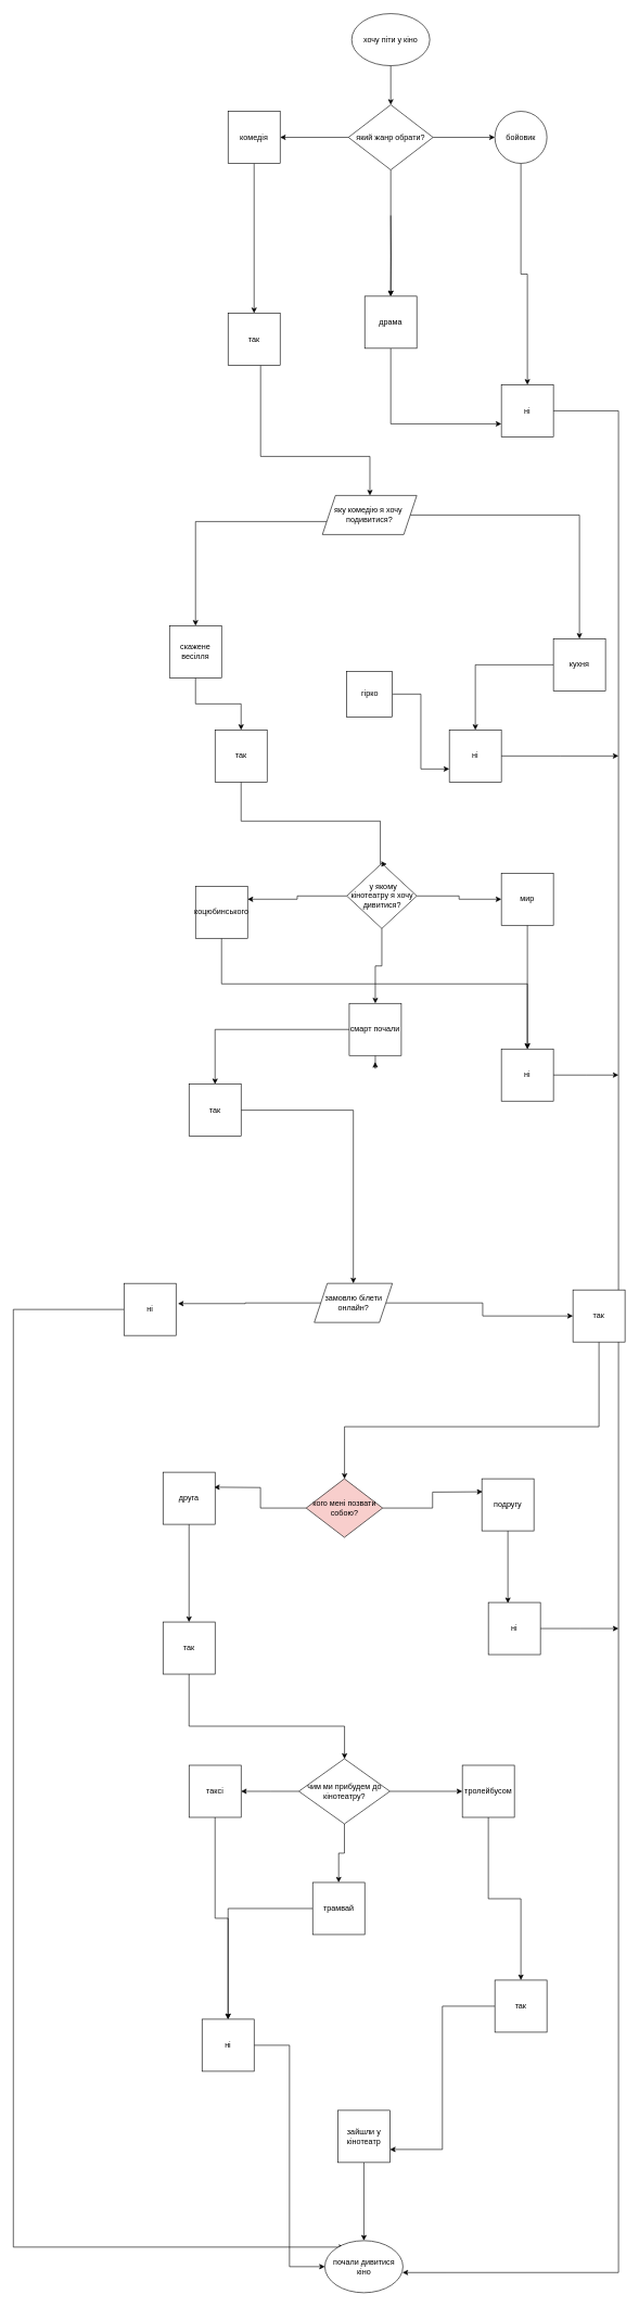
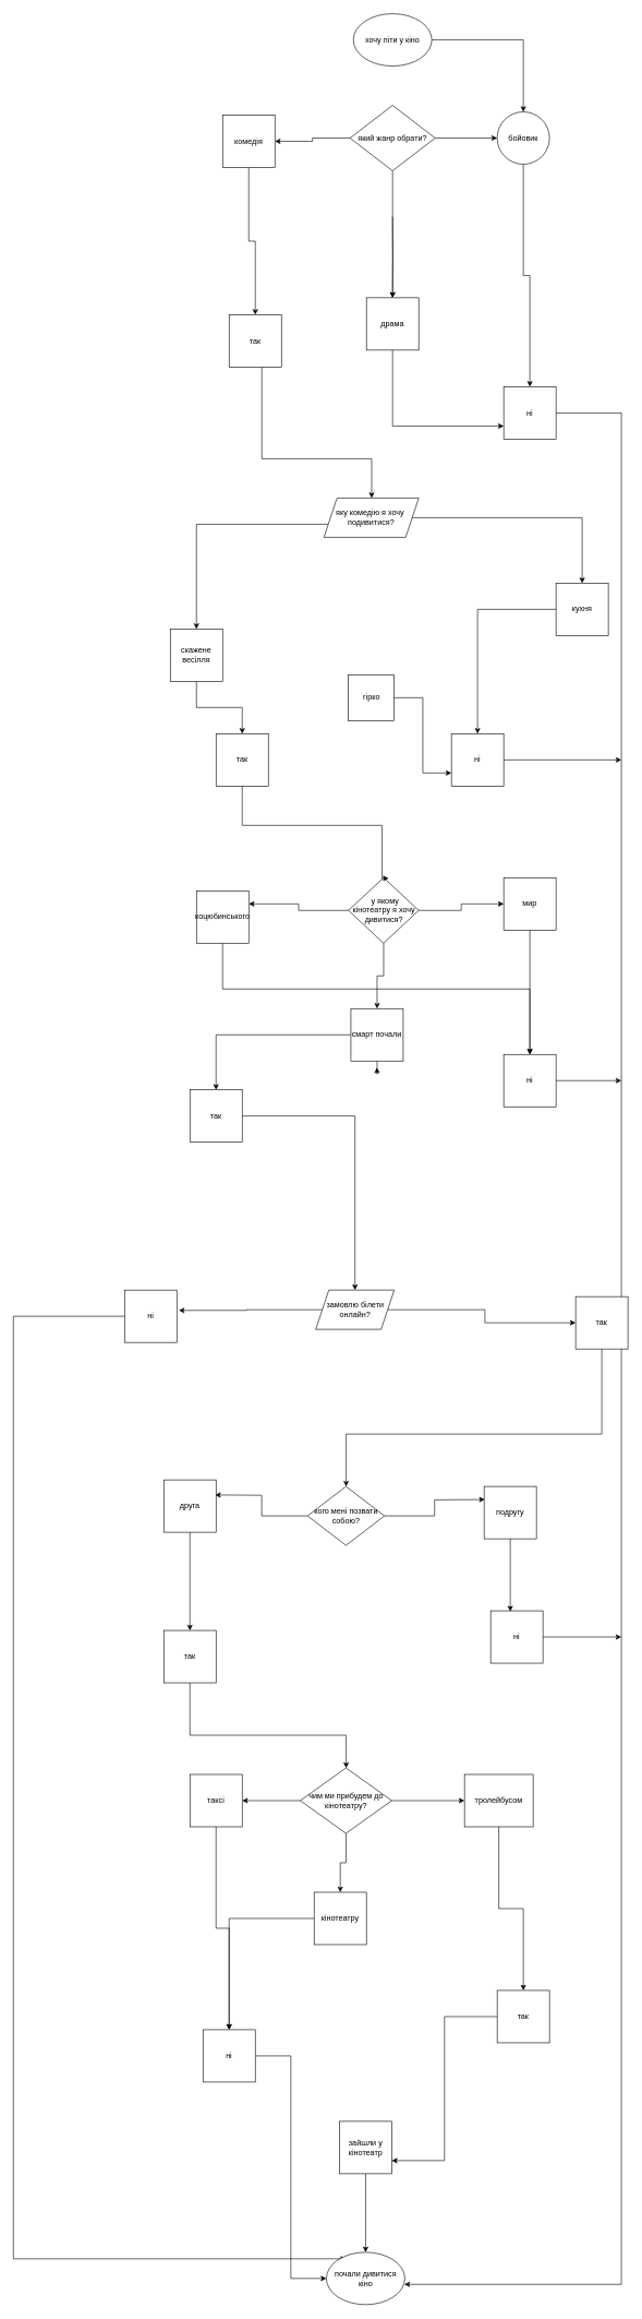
- <mxCell id="2" style="edgeStyle=orthogonalEdgeStyle;rounded=0;orthogonalLoop=1;jettySize=auto;html=1;" edge="1" parent="1" source="3" target="8"><mxGeometry relative="1" as="geometry" /></mxCell>
+ <mxCell id="2" style="edgeStyle=orthogonalEdgeStyle;rounded=0;orthogonalLoop=1;jettySize=auto;html=1;" edge="1" parent="1" source="3" target="14"><mxGeometry relative="1" as="geometry" /></mxCell>
- <mxCell id="12" value="комедія" style="whiteSpace=wrap;html=1;aspect=fixed;" vertex="1" parent="1"><mxGeometry x="350" y="170" width="80" height="80" as="geometry" /></mxCell>
+ <mxCell id="12" value="комедія" style="whiteSpace=wrap;html=1;aspect=fixed;" vertex="1" parent="1"><mxGeometry x="340" y="175" width="80" height="80" as="geometry" /></mxCell>
- <mxCell id="27" value="кухня" style="whiteSpace=wrap;html=1;aspect=fixed;" vertex="1" parent="1"><mxGeometry x="850" y="980" width="80" height="80" as="geometry" /></mxCell>
+ <mxCell id="27" value="кухня" style="whiteSpace=wrap;html=1;aspect=fixed;" vertex="1" parent="1"><mxGeometry x="850" y="890" width="80" height="80" as="geometry" /></mxCell>
- <mxCell id="31" value="&amp;nbsp;у якому кінотеатру я хочу дивитися?" style="rhombus;whiteSpace=wrap;html=1;" vertex="1" parent="1"><mxGeometry x="532.5" y="1325" width="107.5" height="100" as="geometry" /></mxCell>
+ <mxCell id="31" value="&amp;nbsp;у якому кінотеатру я хочу дивитися?" style="rhombus;whiteSpace=wrap;html=1;" vertex="1" parent="1"><mxGeometry x="532.5" y="1340" width="107.5" height="100" as="geometry" /></mxCell>
- <mxCell id="56" value="кого мені позвати собою?" style="rhombus;whiteSpace=wrap;html=1;fillColor=#f8cecc;" vertex="1" parent="1"><mxGeometry x="470" y="2270" width="117.5" height="90" as="geometry" /></mxCell>
+ <mxCell id="56" value="кого мені позвати собою?" style="rhombus;whiteSpace=wrap;html=1;" vertex="1" parent="1"><mxGeometry x="470" y="2270" width="117.5" height="90" as="geometry" /></mxCell>
- <mxCell id="74" value="тролейбусом" style="whiteSpace=wrap;html=1;aspect=fixed;" vertex="1" parent="1"><mxGeometry x="710" y="2710" width="80" height="80" as="geometry" /></mxCell>
+ <mxCell id="74" value="тролейбусом" style="whiteSpace=wrap;html=1;aspect=fixed;" vertex="1" parent="1"><mxGeometry x="710" y="2710" width="105" height="80" as="geometry" /></mxCell>
- <mxCell id="72" value="трамвай" style="whiteSpace=wrap;html=1;aspect=fixed;" vertex="1" parent="1"><mxGeometry x="480" y="2890" width="80" height="80" as="geometry" /></mxCell>
+ <mxCell id="72" value="кінотеатру" style="whiteSpace=wrap;html=1;aspect=fixed;" vertex="1" parent="1"><mxGeometry x="480" y="2890" width="80" height="80" as="geometry" /></mxCell>
